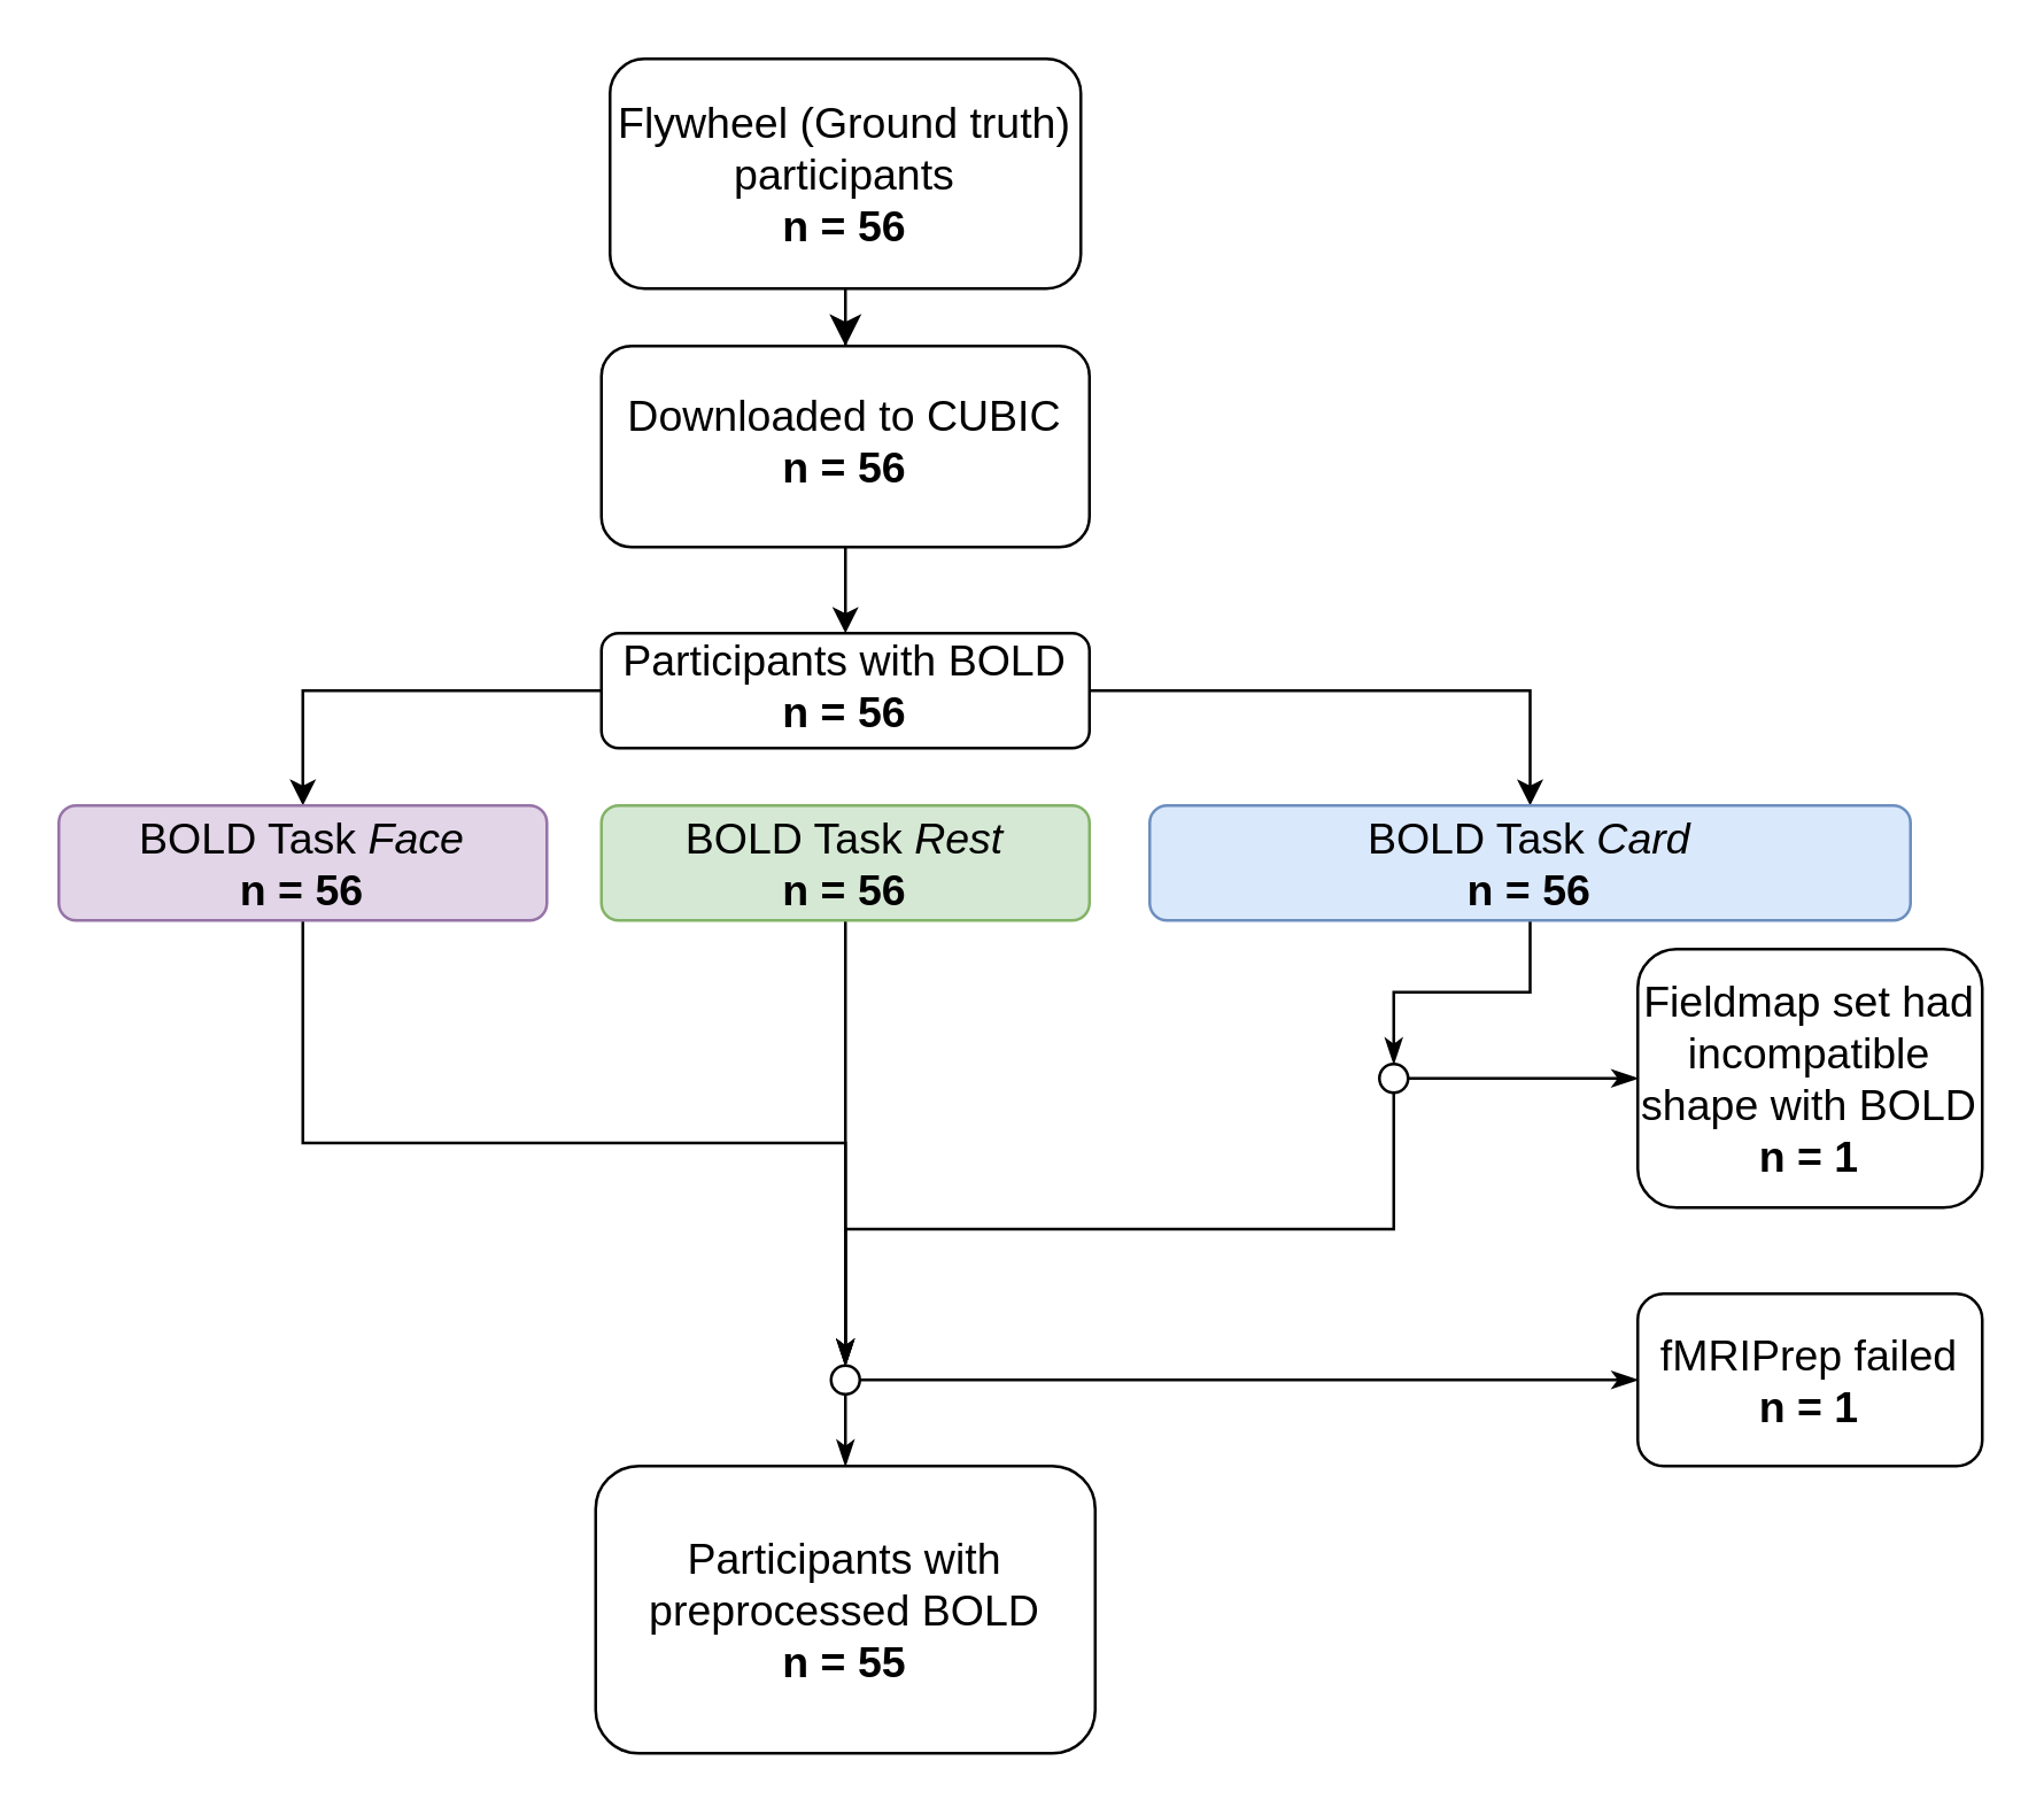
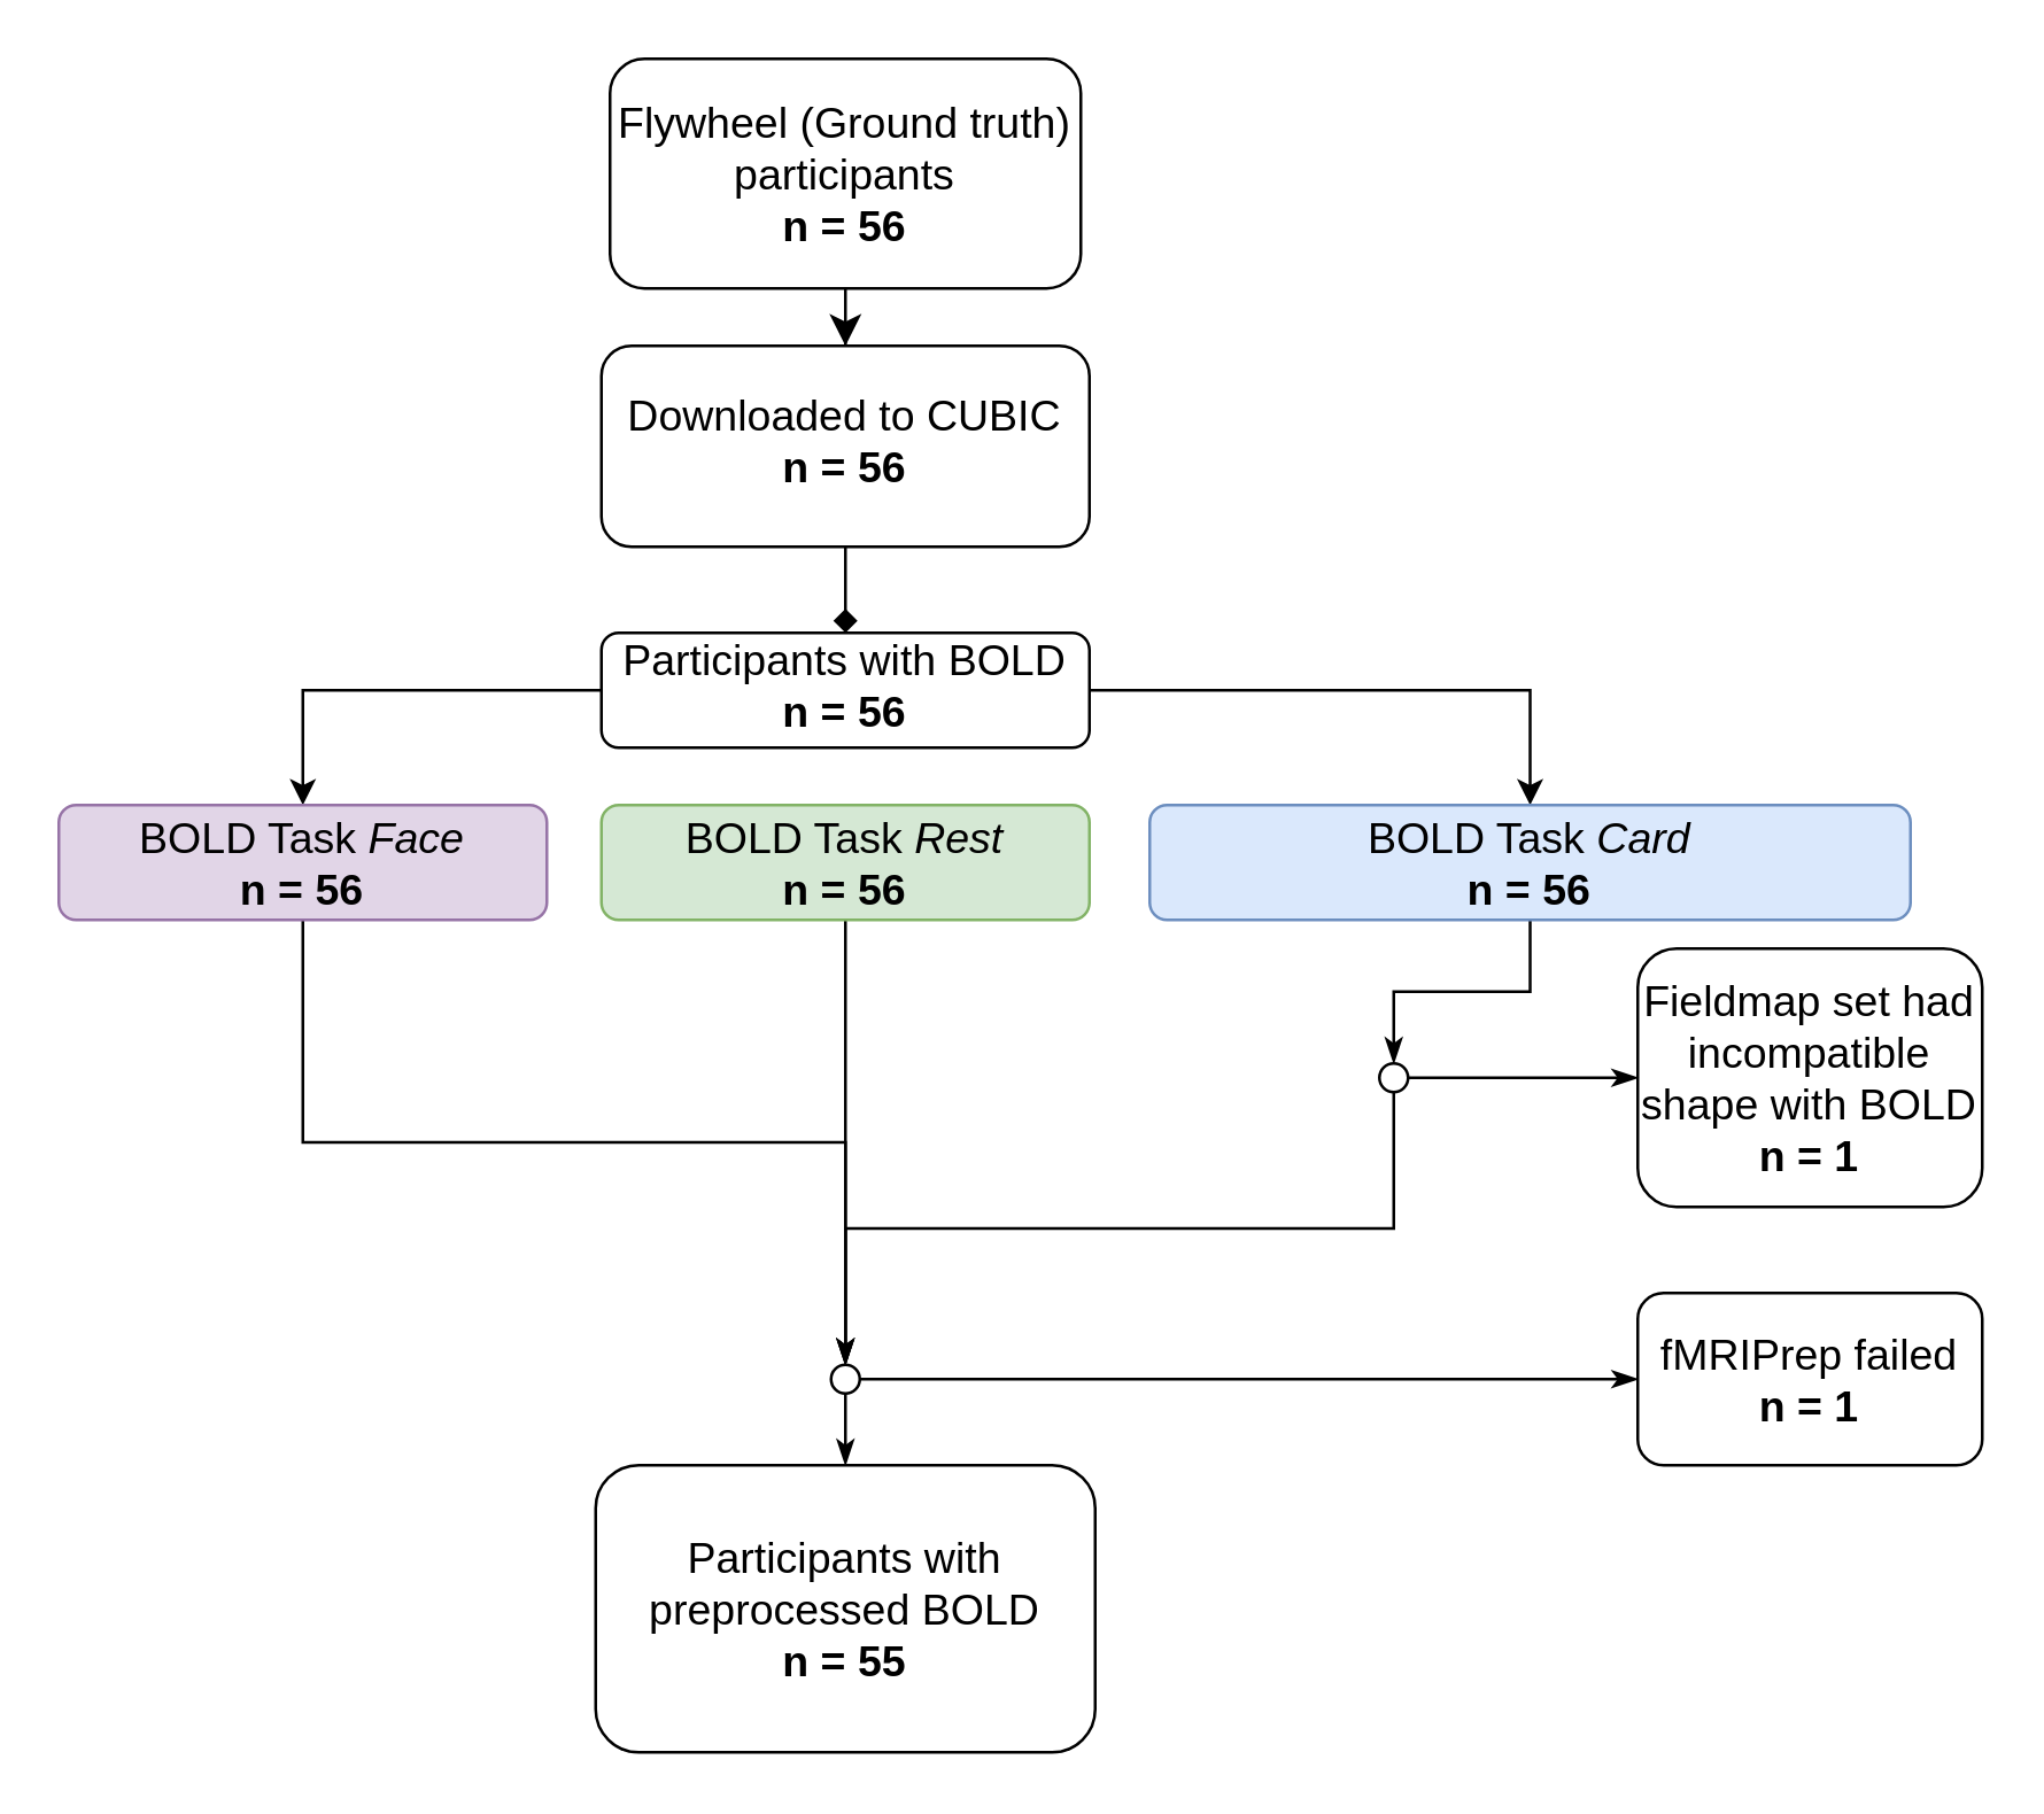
- <mxCell id="4" value="" style="edgeStyle=orthogonalEdgeStyle;rounded=0;orthogonalLoop=1;jettySize=auto;html=1;fontSize=15;exitX=0.5;exitY=1;exitDx=0;exitDy=0;" parent="1" source="5" target="8" edge="1"><mxGeometry relative="1" as="geometry"><mxPoint x="294" y="200" as="sourcePoint" /></mxGeometry></mxCell>
+ <mxCell id="4" value="" style="edgeStyle=orthogonalEdgeStyle;rounded=0;orthogonalLoop=1;jettySize=auto;html=1;fontSize=15;exitX=0.5;exitY=1;exitDx=0;exitDy=0;endArrow=diamond;" parent="1" source="5" target="8" edge="1"><mxGeometry relative="1" as="geometry"><mxPoint x="294" y="200" as="sourcePoint" /></mxGeometry></mxCell>
